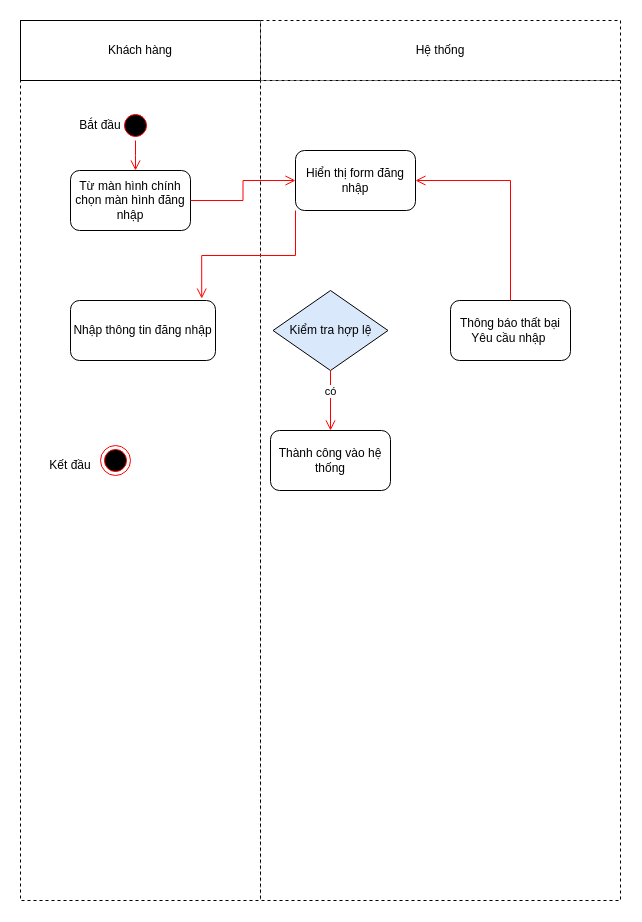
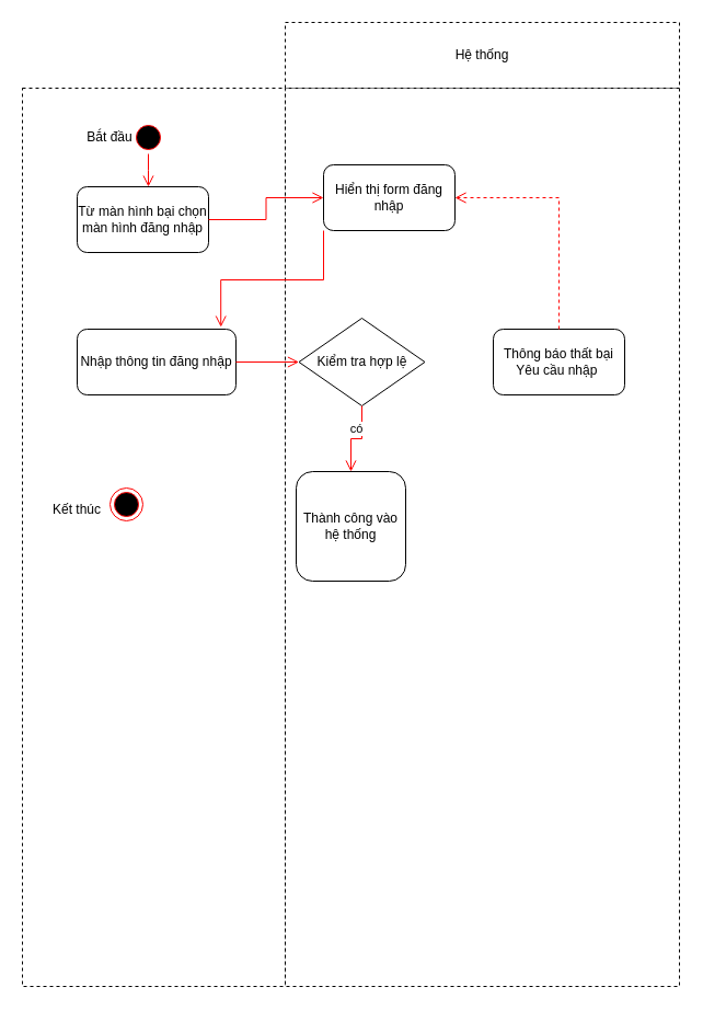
- <mxCell id="4" value="Khách hàng" style="rounded=0;whiteSpace=wrap;html=1;" vertex="1" parent="1"><mxGeometry x="20" y="20" width="240" height="60" as="geometry" /></mxCell>
- <mxCell id="16" value="" style="edgeStyle=orthogonalEdgeStyle;html=1;verticalAlign=bottom;endArrow=open;endSize=8;strokeColor=#ff0000;rounded=0;exitX=0.5;exitY=0;exitDx=0;exitDy=0;entryX=1;entryY=0.5;entryDx=0;entryDy=0;" edge="1" parent="1" source="15" target="9"><mxGeometry relative="1" as="geometry"><mxPoint x="430" y="280" as="targetPoint" /><Array as="points" /><mxPoint x="546" y="222" as="sourcePoint" /></mxGeometry></mxCell>
+ <mxCell id="16" value="" style="edgeStyle=orthogonalEdgeStyle;html=1;verticalAlign=bottom;endArrow=open;endSize=8;strokeColor=#ff0000;rounded=0;exitX=0.5;exitY=0;exitDx=0;exitDy=0;entryX=1;entryY=0.5;entryDx=0;entryDy=0;dashed=1;" edge="1" parent="1" source="15" target="9"><mxGeometry relative="1" as="geometry"><mxPoint x="430" y="280" as="targetPoint" /><Array as="points" /><mxPoint x="546" y="222" as="sourcePoint" /></mxGeometry></mxCell>
- <mxCell id="6" value="Từ màn hình chính chọn màn hình đăng nhập" style="rounded=1;whiteSpace=wrap;html=1;" vertex="1" parent="1"><mxGeometry x="70" y="170" width="120" height="60" as="geometry" /></mxCell>
+ <mxCell id="6" value="Từ màn hình bại chọn màn hình đăng nhập" style="rounded=1;whiteSpace=wrap;html=1;" vertex="1" parent="1"><mxGeometry x="70" y="170" width="120" height="60" as="geometry" /></mxCell>
+ <mxCell id="17" value="" style="edgeStyle=orthogonalEdgeStyle;html=1;verticalAlign=bottom;endArrow=open;endSize=8;strokeColor=#ff0000;rounded=0;exitX=1;exitY=0.5;exitDx=0;exitDy=0;entryX=0;entryY=0.5;entryDx=0;entryDy=0;" edge="1" parent="1" source="12" target="14"><mxGeometry relative="1" as="geometry"><mxPoint x="460" y="340" as="targetPoint" /><Array as="points" /><mxPoint x="385" y="340" as="sourcePoint" /></mxGeometry></mxCell>
- <mxCell id="14" value="Kiểm tra hợp lệ" style="rhombus;whiteSpace=wrap;html=1;fillColor=#dae8fc;" vertex="1" parent="1"><mxGeometry x="272.5" y="290" width="115" height="80" as="geometry" /></mxCell>
+ <mxCell id="14" value="Kiểm tra hợp lệ" style="rhombus;whiteSpace=wrap;html=1;" vertex="1" parent="1"><mxGeometry x="272.5" y="290" width="115" height="80" as="geometry" /></mxCell>
- <mxCell id="19" value="Thành công vào hệ thống" style="rounded=1;whiteSpace=wrap;html=1;" vertex="1" parent="1"><mxGeometry x="270" y="430" width="120" height="60" as="geometry" /></mxCell>
+ <mxCell id="19" value="Thành công vào hệ thống" style="rounded=1;whiteSpace=wrap;html=1;" vertex="1" parent="1"><mxGeometry x="270" y="430" width="100" height="100" as="geometry" /></mxCell>
- <mxCell id="21" value="Kết đầu" style="text;html=1;align=center;verticalAlign=middle;whiteSpace=wrap;rounded=0;" vertex="1" parent="1"><mxGeometry x="40" y="450" width="60" height="30" as="geometry" /></mxCell>
+ <mxCell id="21" value="Kết thúc" style="text;html=1;align=center;verticalAlign=middle;whiteSpace=wrap;rounded=0;" vertex="1" parent="1"><mxGeometry x="40" y="450" width="60" height="30" as="geometry" /></mxCell>
